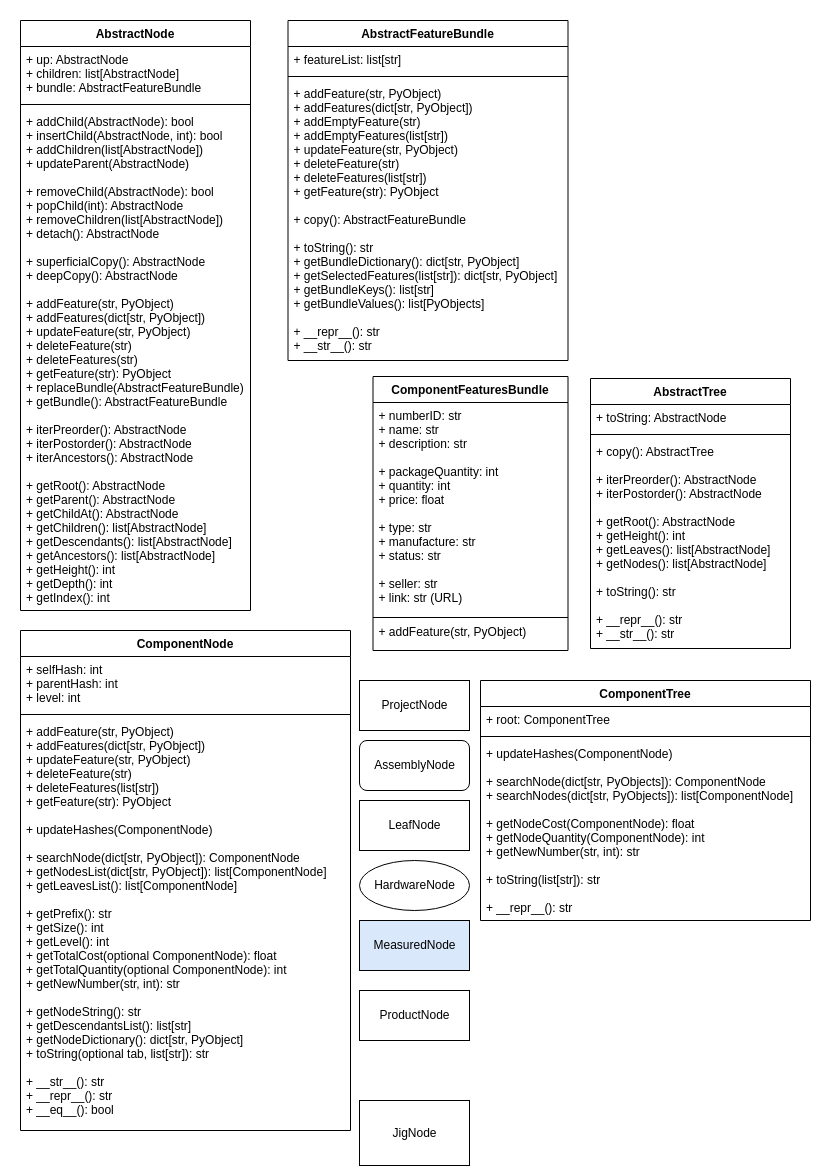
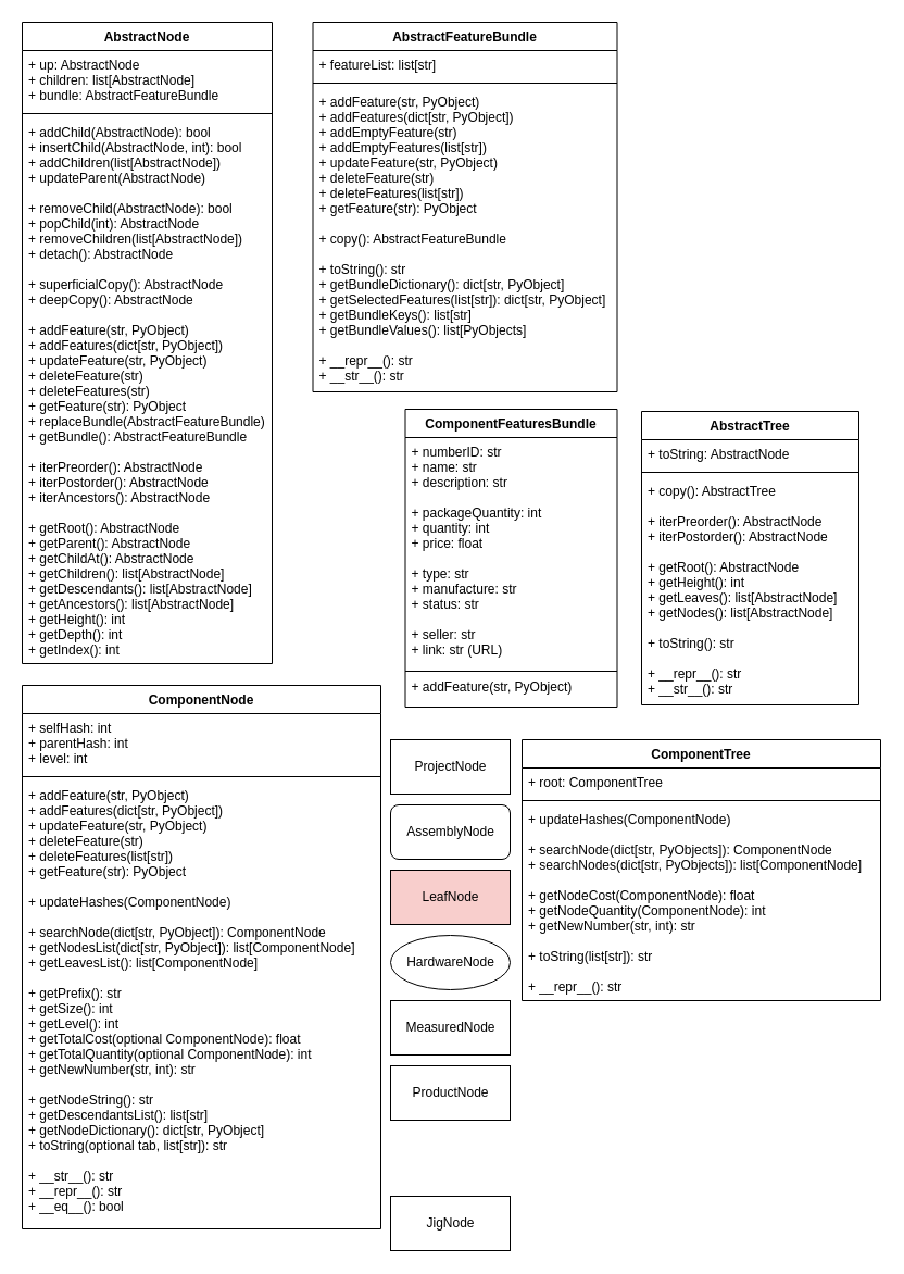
- <mxCell id="13" value="LeafNode" style="html=1;" parent="1" vertex="1"><mxGeometry x="359" y="800" width="110" height="50" as="geometry" /></mxCell>
+ <mxCell id="13" value="LeafNode" style="html=1;fillColor=#f8cecc;" parent="1" vertex="1"><mxGeometry x="359" y="800" width="110" height="50" as="geometry" /></mxCell>
- <mxCell id="11" value="MeasuredNode" style="html=1;fillColor=#dae8fc;" parent="1" vertex="1"><mxGeometry x="359" y="920" width="110" height="50" as="geometry" /></mxCell>
+ <mxCell id="11" value="MeasuredNode" style="html=1;" parent="1" vertex="1"><mxGeometry x="359" y="920" width="110" height="50" as="geometry" /></mxCell>
- <mxCell id="24" value="ProductNode" style="html=1;" parent="1" vertex="1"><mxGeometry x="359" y="990" width="110" height="50" as="geometry" /></mxCell>
+ <mxCell id="24" value="ProductNode" style="html=1;" parent="1" vertex="1"><mxGeometry x="359" y="980" width="110" height="50" as="geometry" /></mxCell>
- <mxCell id="23" value="JigNode" style="html=1;" parent="1" vertex="1"><mxGeometry x="359" y="1100" width="110" height="65" as="geometry" /></mxCell>
+ <mxCell id="23" value="JigNode" style="html=1;" parent="1" vertex="1"><mxGeometry x="359" y="1100" width="110" height="50" as="geometry" /></mxCell>
